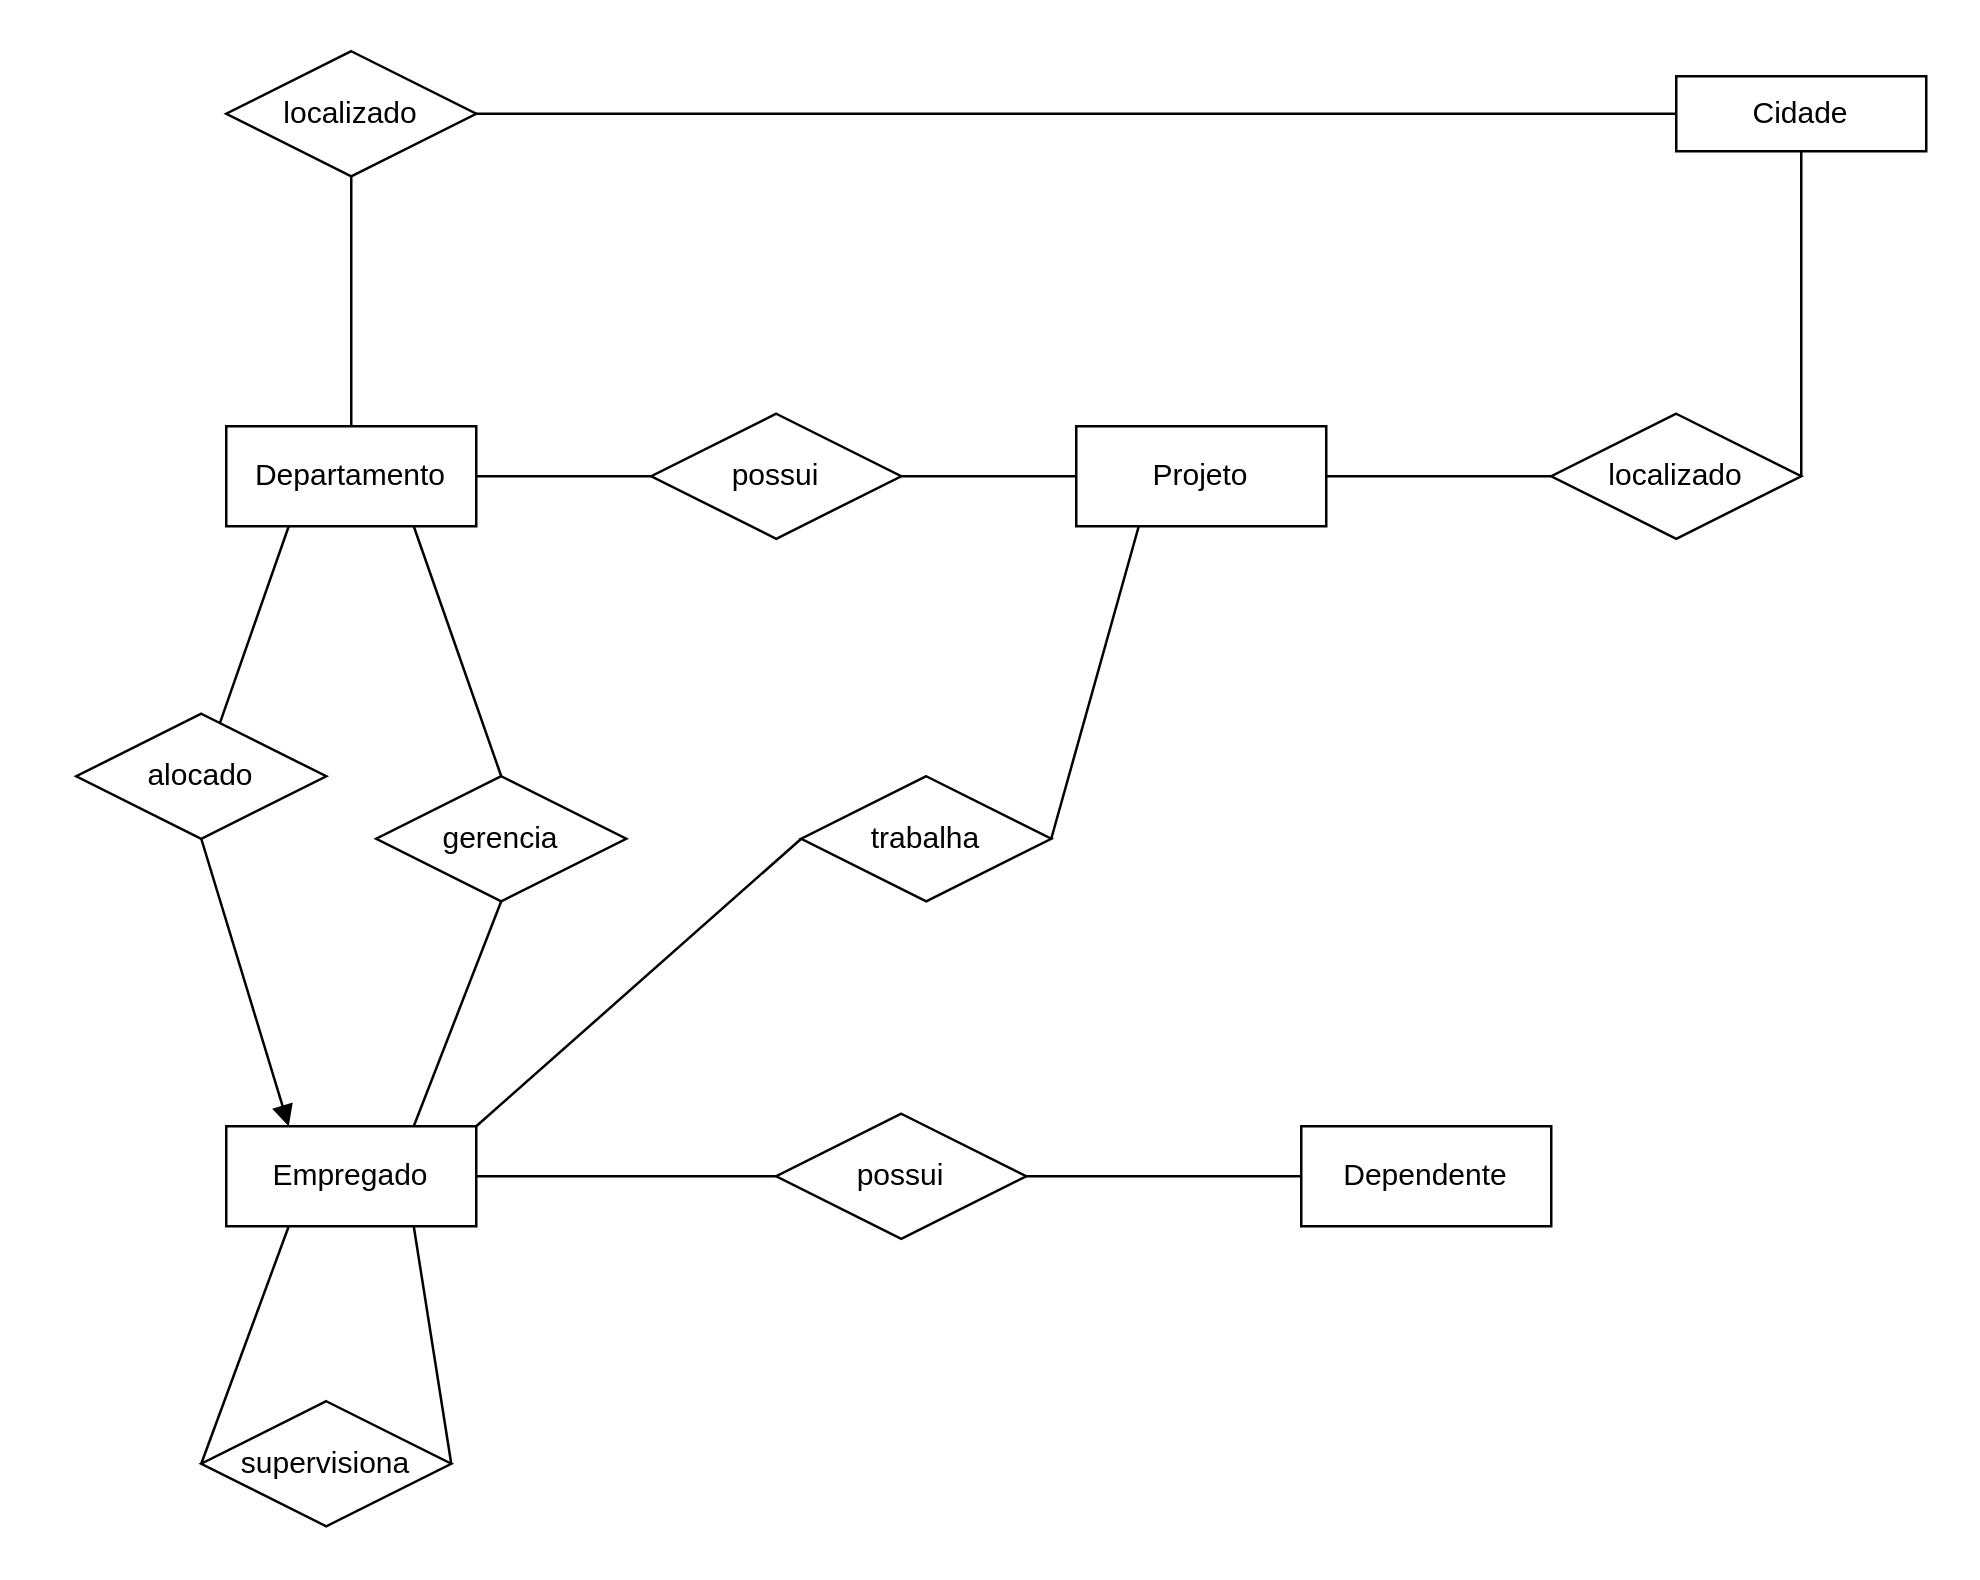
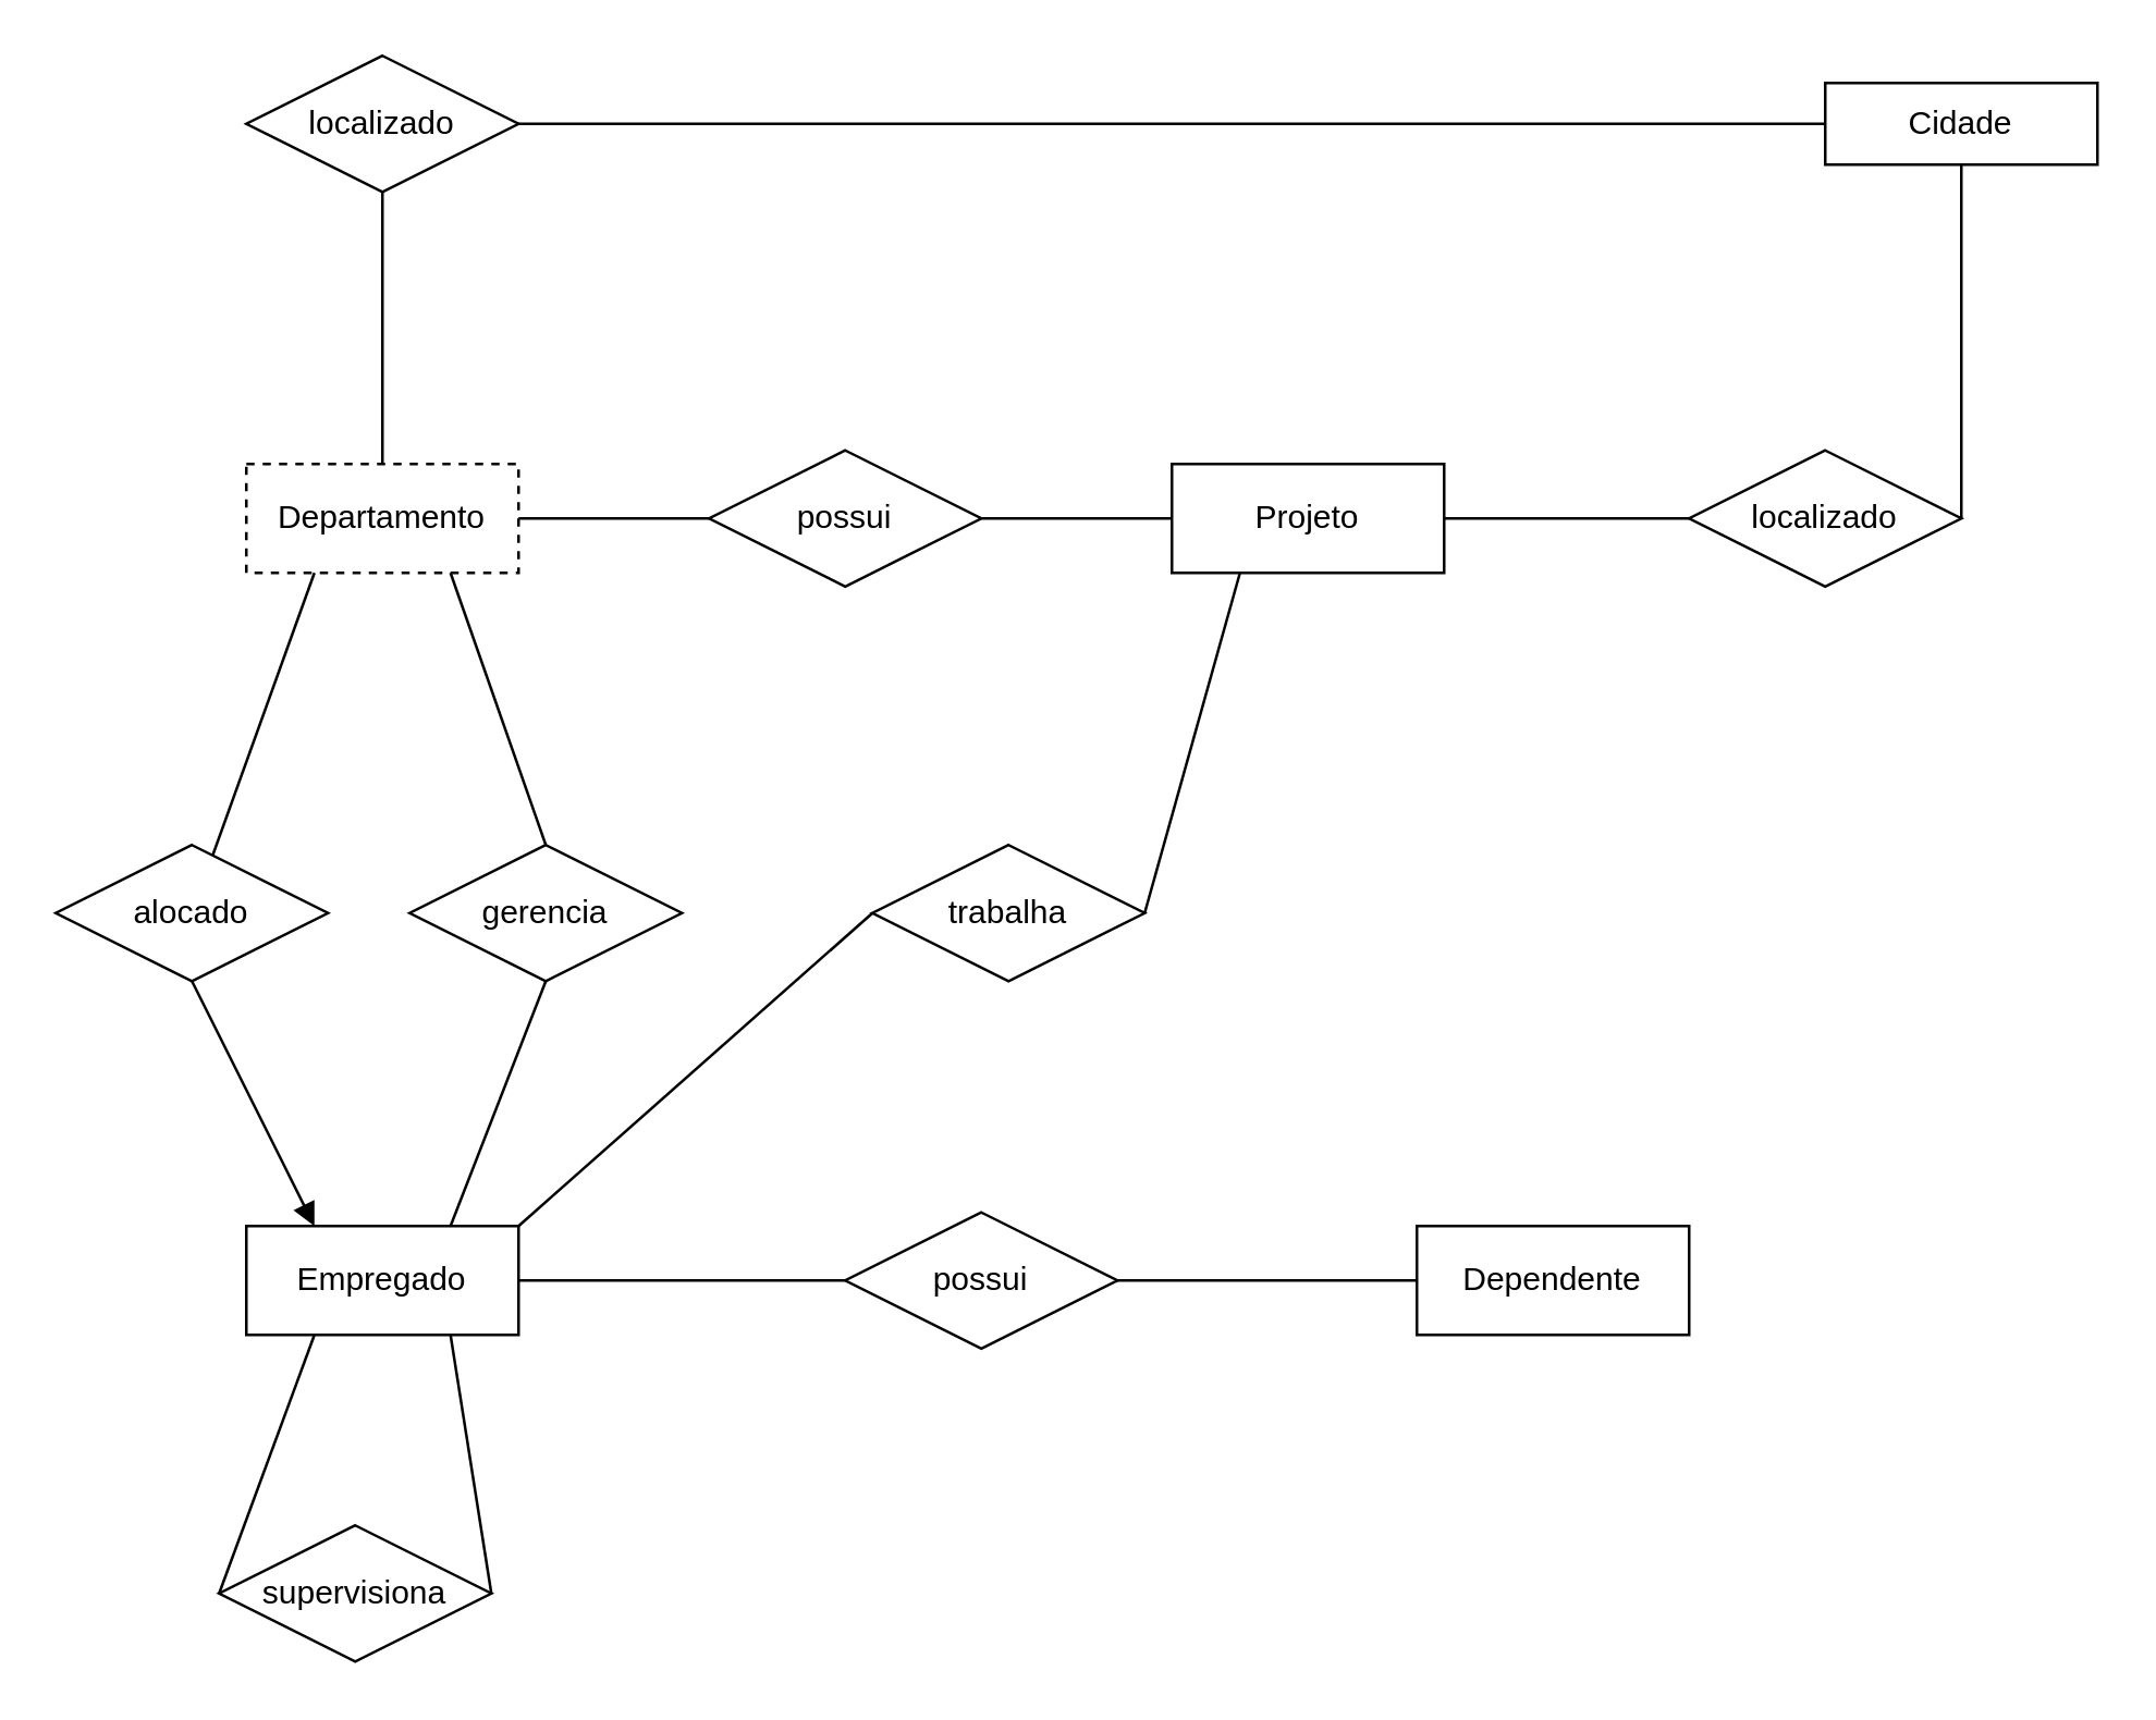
- <mxCell id="3" value="&lt;div&gt;Departamento&lt;/div&gt;" style="whiteSpace=wrap;html=1;align=center;" vertex="1" parent="1"><mxGeometry x="90" y="170" width="100" height="40" as="geometry" /></mxCell>
+ <mxCell id="3" value="&lt;div&gt;Departamento&lt;/div&gt;" style="whiteSpace=wrap;html=1;align=center;dashed=1;" vertex="1" parent="1"><mxGeometry x="90" y="170" width="100" height="40" as="geometry" /></mxCell>
- <mxCell id="10" value="alocado" style="shape=rhombus;perimeter=rhombusPerimeter;whiteSpace=wrap;html=1;align=center;" vertex="1" parent="1"><mxGeometry x="30" y="285" width="100" height="50" as="geometry" /></mxCell>
+ <mxCell id="10" value="alocado" style="shape=rhombus;perimeter=rhombusPerimeter;whiteSpace=wrap;html=1;align=center;" vertex="1" parent="1"><mxGeometry x="20" y="310" width="100" height="50" as="geometry" /></mxCell>
